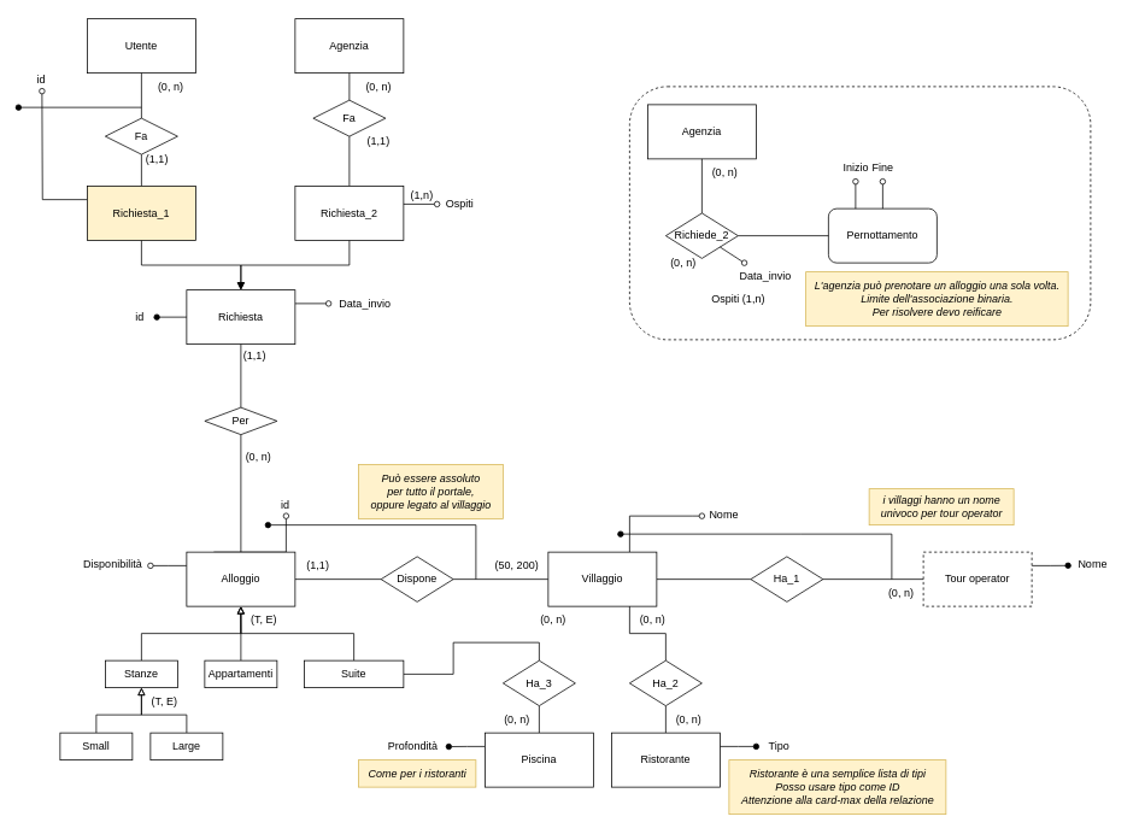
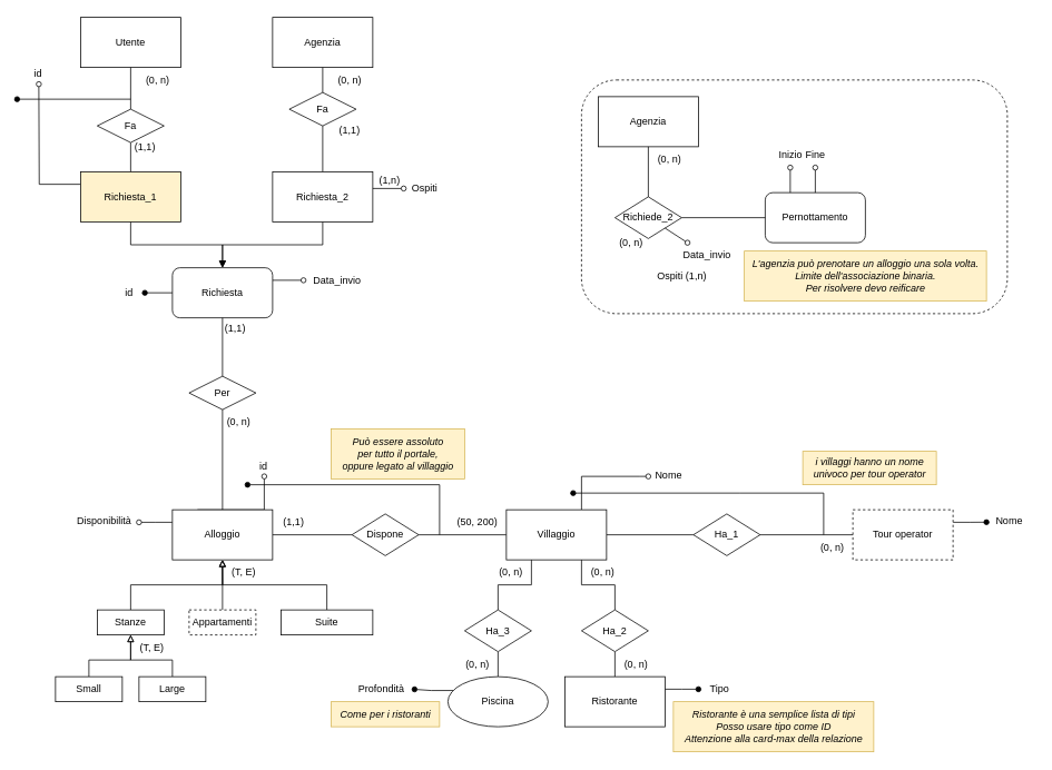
- <mxCell id="60" value="Richiesta" style="whiteSpace=wrap;html=1;" vertex="1" parent="1"><mxGeometry x="206" y="320" width="120" height="60" as="geometry" /></mxCell>
+ <mxCell id="60" value="Richiesta" style="whiteSpace=wrap;html=1;rounded=1;" vertex="1" parent="1"><mxGeometry x="206" y="320" width="120" height="60" as="geometry" /></mxCell>
- <mxCell id="65" value="Per" style="rhombus;whiteSpace=wrap;html=1;" vertex="1" parent="1"><mxGeometry x="226" y="450" width="80" height="30" as="geometry" /></mxCell>
+ <mxCell id="65" value="Per" style="rhombus;whiteSpace=wrap;html=1;" vertex="1" parent="1"><mxGeometry x="226" y="450" width="80" height="40" as="geometry" /></mxCell>
- <mxCell id="24" style="edgeStyle=orthogonalEdgeStyle;rounded=0;orthogonalLoop=1;jettySize=auto;html=1;exitX=0.5;exitY=0;exitDx=0;exitDy=0;endArrow=none;endFill=0;" edge="1" parent="1" source="25" target="46"><mxGeometry relative="1" as="geometry" /></mxCell>
+ <mxCell id="24" style="edgeStyle=orthogonalEdgeStyle;rounded=0;orthogonalLoop=1;jettySize=auto;html=1;exitX=0.5;exitY=0;exitDx=0;exitDy=0;entryX=0.25;entryY=1;entryDx=0;entryDy=0;endArrow=none;endFill=0;" edge="1" parent="1" source="25" target="6"><mxGeometry relative="1" as="geometry" /></mxCell>
- <mxCell id="44" value="Appartamenti" style="whiteSpace=wrap;html=1;" vertex="1" parent="1"><mxGeometry x="226" y="730" width="80" height="30" as="geometry" /></mxCell>
+ <mxCell id="44" value="Appartamenti" style="whiteSpace=wrap;html=1;dashed=1;" vertex="1" parent="1"><mxGeometry x="226" y="730" width="80" height="30" as="geometry" /></mxCell>
- <mxCell id="23" value="Piscina" style="rounded=0;whiteSpace=wrap;html=1;" vertex="1" parent="1"><mxGeometry x="536" y="810" width="120" height="60" as="geometry" /></mxCell>
+ <mxCell id="23" value="Piscina" style="ellipse;whiteSpace=wrap;html=1;" vertex="1" parent="1"><mxGeometry x="536" y="810" width="120" height="60" as="geometry" /></mxCell>
